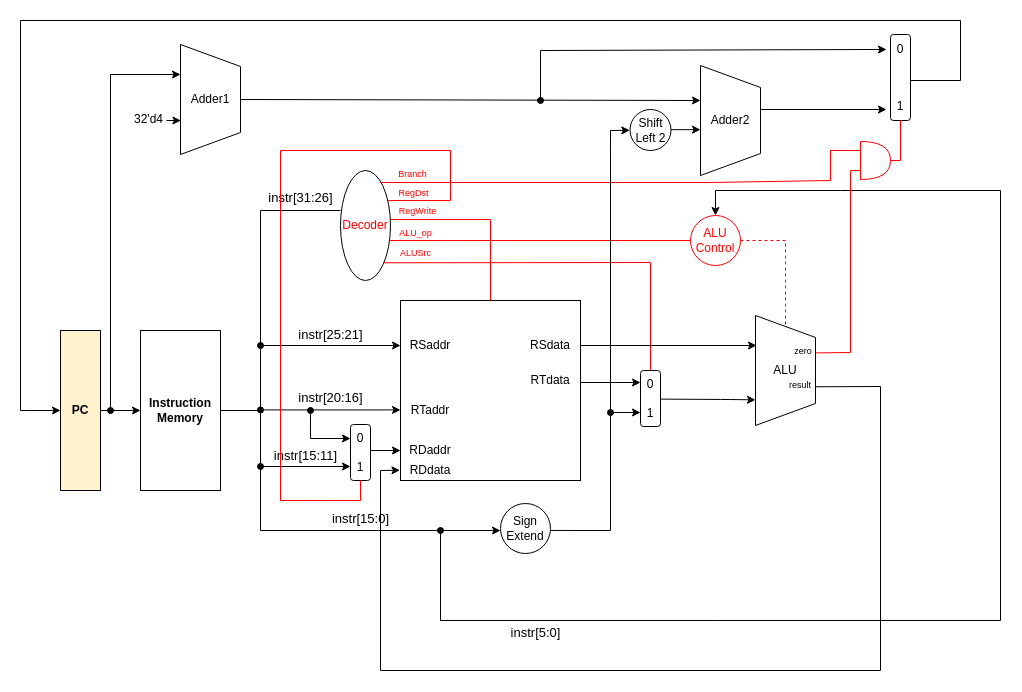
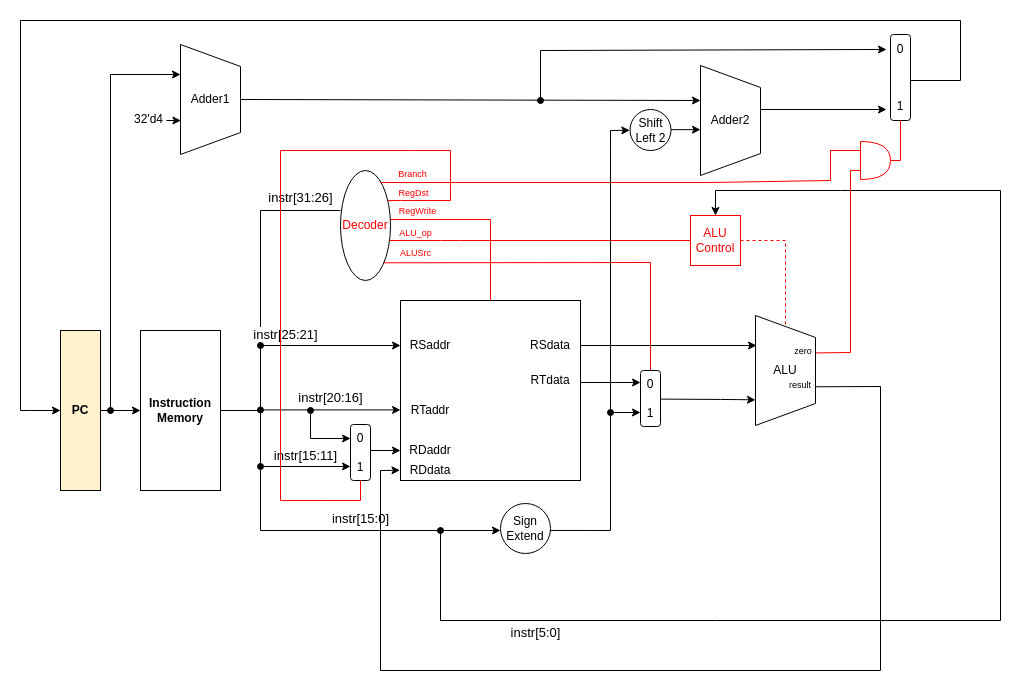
- <mxCell id="37" value="ALU&lt;br&gt;Control" style="ellipse;whiteSpace=wrap;html=1;aspect=fixed;fillColor=none;gradientColor=#ffffff;fontColor=#FF0000;strokeColor=#FF0000;" parent="1" vertex="1"><mxGeometry x="690" y="215" width="50" height="50" as="geometry" /></mxCell>
+ <mxCell id="37" value="ALU&lt;br&gt;Control" style="whiteSpace=wrap;html=1;aspect=fixed;fillColor=none;gradientColor=#ffffff;fontColor=#FF0000;strokeColor=#FF0000;rounded=0;" parent="1" vertex="1"><mxGeometry x="690" y="215" width="50" height="50" as="geometry" /></mxCell>
- <mxCell id="23" value="&lt;div style=&quot;font-size: 13px ; line-height: 20px&quot;&gt;&lt;span style=&quot;background-color: rgb(255 , 255 , 255)&quot;&gt;instr[25:21]&lt;/span&gt;&lt;/div&gt;" style="text;html=1;align=center;verticalAlign=middle;resizable=0;points=[];autosize=1;" parent="1" vertex="1"><mxGeometry x="290" y="319" width="80" height="30" as="geometry" /></mxCell>
+ <mxCell id="23" value="&lt;div style=&quot;font-size: 13px ; line-height: 20px&quot;&gt;&lt;span style=&quot;background-color: rgb(255 , 255 , 255)&quot;&gt;instr[25:21]&lt;/span&gt;&lt;/div&gt;" style="text;html=1;align=center;verticalAlign=middle;resizable=0;points=[];autosize=1;" parent="1" vertex="1"><mxGeometry x="245" y="319" width="80" height="30" as="geometry" /></mxCell>
